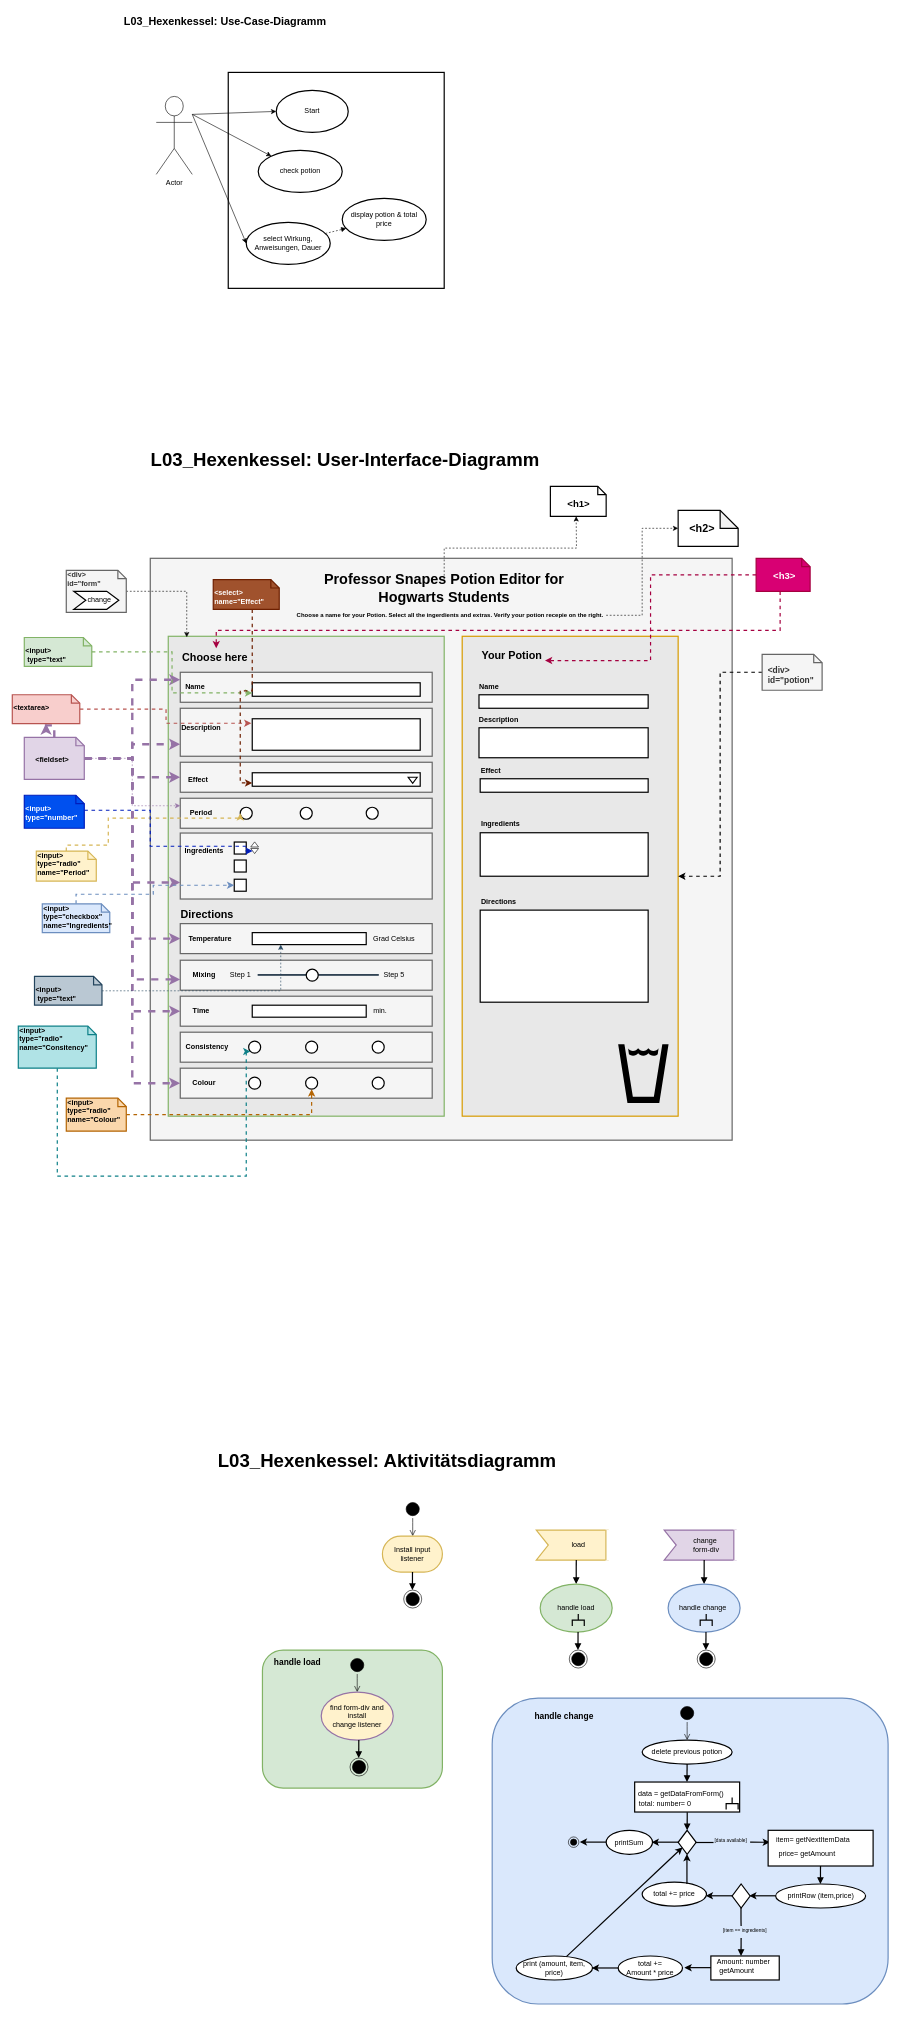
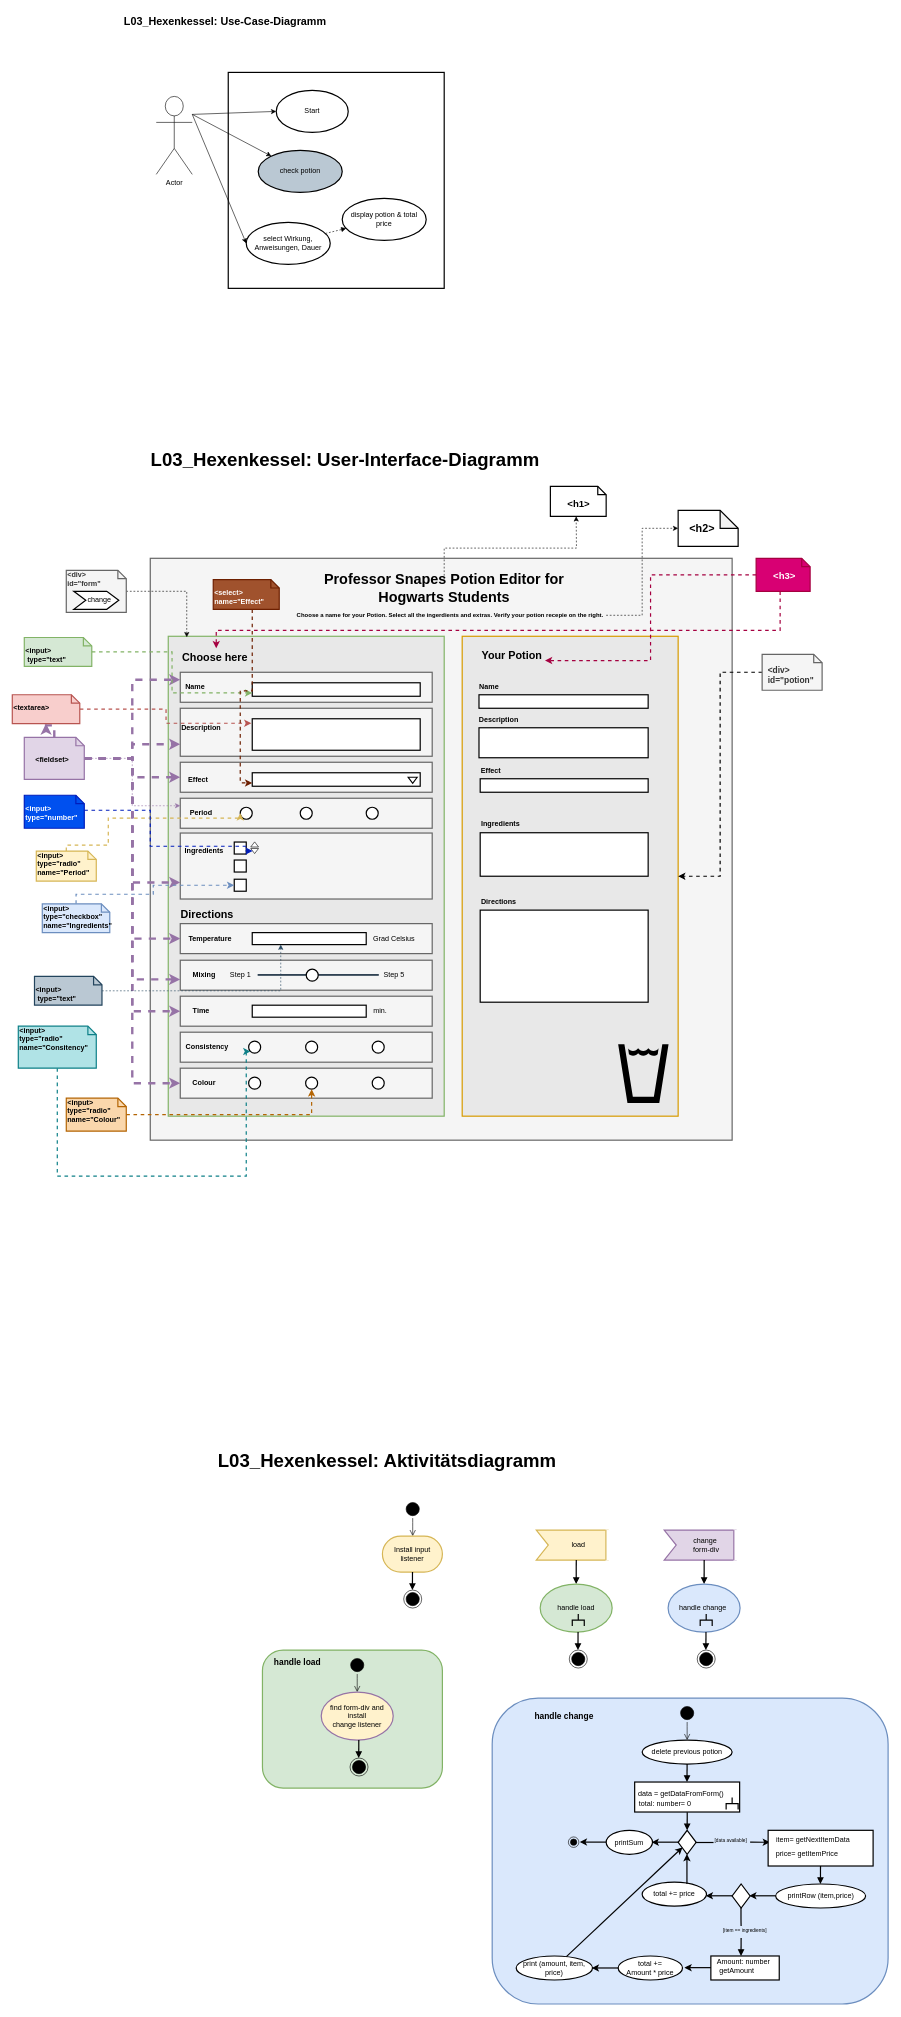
- <mxCell id="6" value="check potion" style="ellipse;whiteSpace=wrap;html=1;strokeWidth=2;" vertex="1" parent="1"><mxGeometry x="430" y="250" width="140" height="70" as="geometry" /></mxCell>
+ <mxCell id="6" value="check potion" style="ellipse;whiteSpace=wrap;html=1;strokeWidth=2;fillColor=#bac8d3;" vertex="1" parent="1"><mxGeometry x="430" y="250" width="140" height="70" as="geometry" /></mxCell>
- <mxCell id="166" value="price= getAmount" style="text;html=1;strokeColor=none;fillColor=none;align=center;verticalAlign=middle;whiteSpace=wrap;rounded=0;" vertex="1" parent="1"><mxGeometry x="1290" y="3080" width="110" height="20" as="geometry" /></mxCell>
+ <mxCell id="166" value="price= getItemPrice" style="text;html=1;strokeColor=none;fillColor=none;align=center;verticalAlign=middle;whiteSpace=wrap;rounded=0;" vertex="1" parent="1"><mxGeometry x="1290" y="3080" width="110" height="20" as="geometry" /></mxCell>
